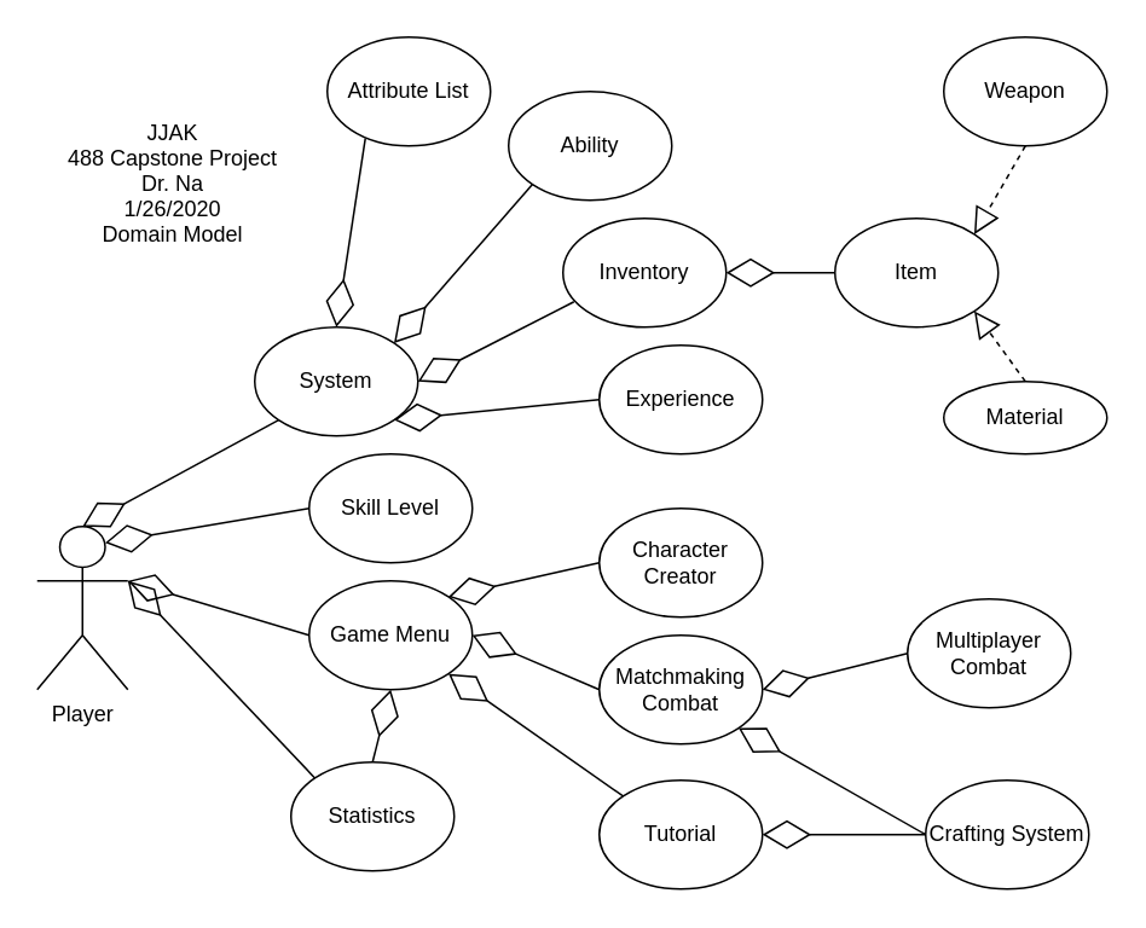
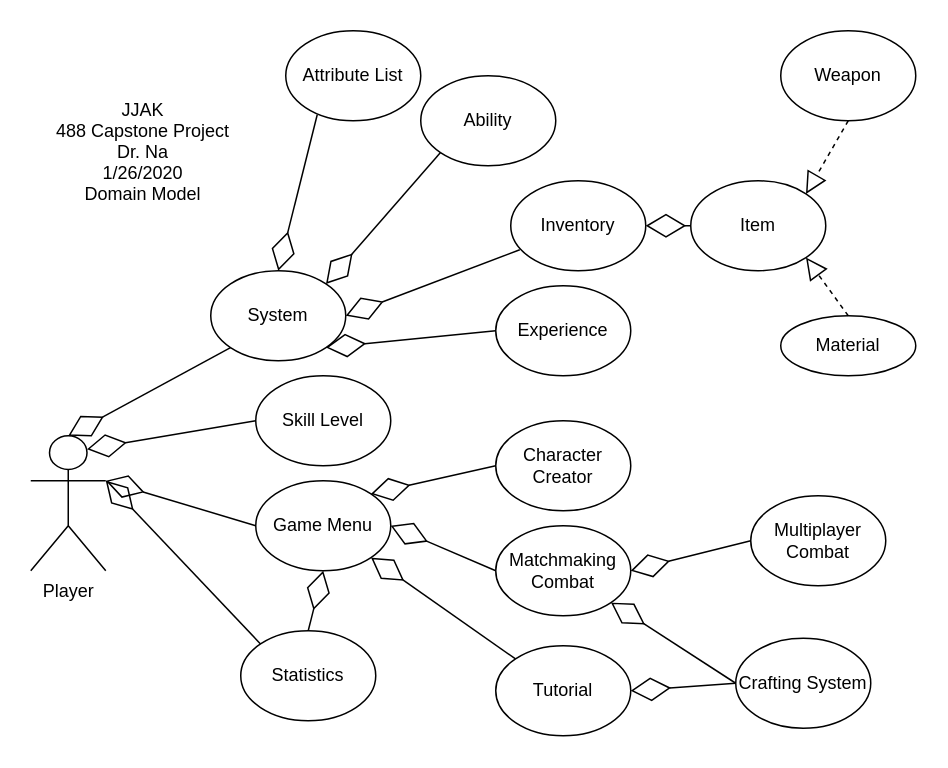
- <mxCell id="10" value="Attribute List" style="ellipse;whiteSpace=wrap;html=1;" parent="1" vertex="1"><mxGeometry x="180" y="20" width="90" height="60" as="geometry" /></mxCell>
+ <mxCell id="10" value="Attribute List" style="ellipse;whiteSpace=wrap;html=1;" parent="1" vertex="1"><mxGeometry x="190" y="20" width="90" height="60" as="geometry" /></mxCell>
- <mxCell id="9" value="Inventory" style="ellipse;whiteSpace=wrap;html=1;" parent="1" vertex="1"><mxGeometry x="310" y="120" width="90" height="60" as="geometry" /></mxCell>
+ <mxCell id="9" value="Inventory" style="ellipse;whiteSpace=wrap;html=1;" parent="1" vertex="1"><mxGeometry x="340" y="120" width="90" height="60" as="geometry" /></mxCell>
- <mxCell id="20" value="Crafting System" style="ellipse;whiteSpace=wrap;html=1;" parent="1" vertex="1"><mxGeometry x="510" y="430" width="90" height="60" as="geometry" /></mxCell>
+ <mxCell id="20" value="Crafting System" style="ellipse;whiteSpace=wrap;html=1;" parent="1" vertex="1"><mxGeometry x="490" y="425" width="90" height="60" as="geometry" /></mxCell>
